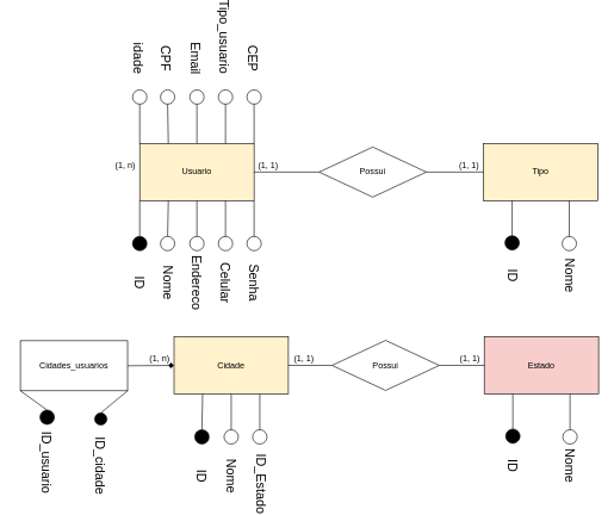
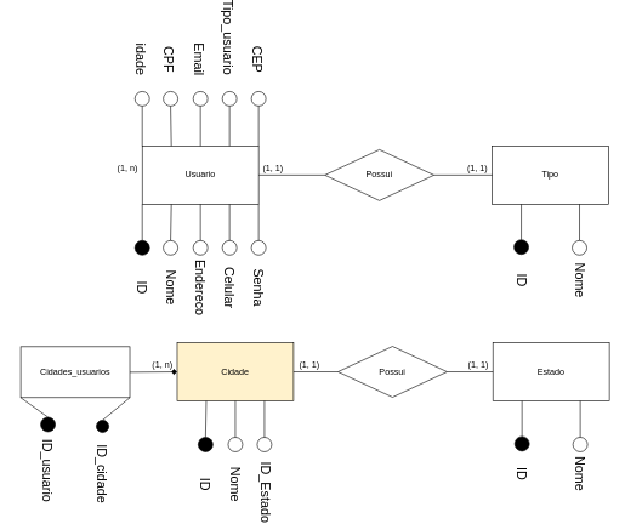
- <mxCell id="2" value="Usuario" style="rounded=0;whiteSpace=wrap;html=1;fillColor=#fff2cc;" parent="1" vertex="1"><mxGeometry x="195" y="184" width="160" height="80" as="geometry" /></mxCell>
+ <mxCell id="2" value="Usuario" style="rounded=0;whiteSpace=wrap;html=1;" parent="1" vertex="1"><mxGeometry x="195" y="184" width="160" height="80" as="geometry" /></mxCell>
- <mxCell id="47" value="Tipo" style="rounded=0;whiteSpace=wrap;html=1;fillColor=#fff2cc;" parent="1" vertex="1"><mxGeometry x="676" y="184" width="160" height="80" as="geometry" /></mxCell>
+ <mxCell id="47" value="Tipo" style="rounded=0;whiteSpace=wrap;html=1;" parent="1" vertex="1"><mxGeometry x="676" y="184" width="160" height="80" as="geometry" /></mxCell>
- <mxCell id="54" value="Estado" style="rounded=0;whiteSpace=wrap;html=1;fillColor=#f8cecc;" parent="1" vertex="1"><mxGeometry x="677" y="454.5" width="160" height="80" as="geometry" /></mxCell>
+ <mxCell id="54" value="Estado" style="rounded=0;whiteSpace=wrap;html=1;" parent="1" vertex="1"><mxGeometry x="677" y="454.5" width="160" height="80" as="geometry" /></mxCell>
